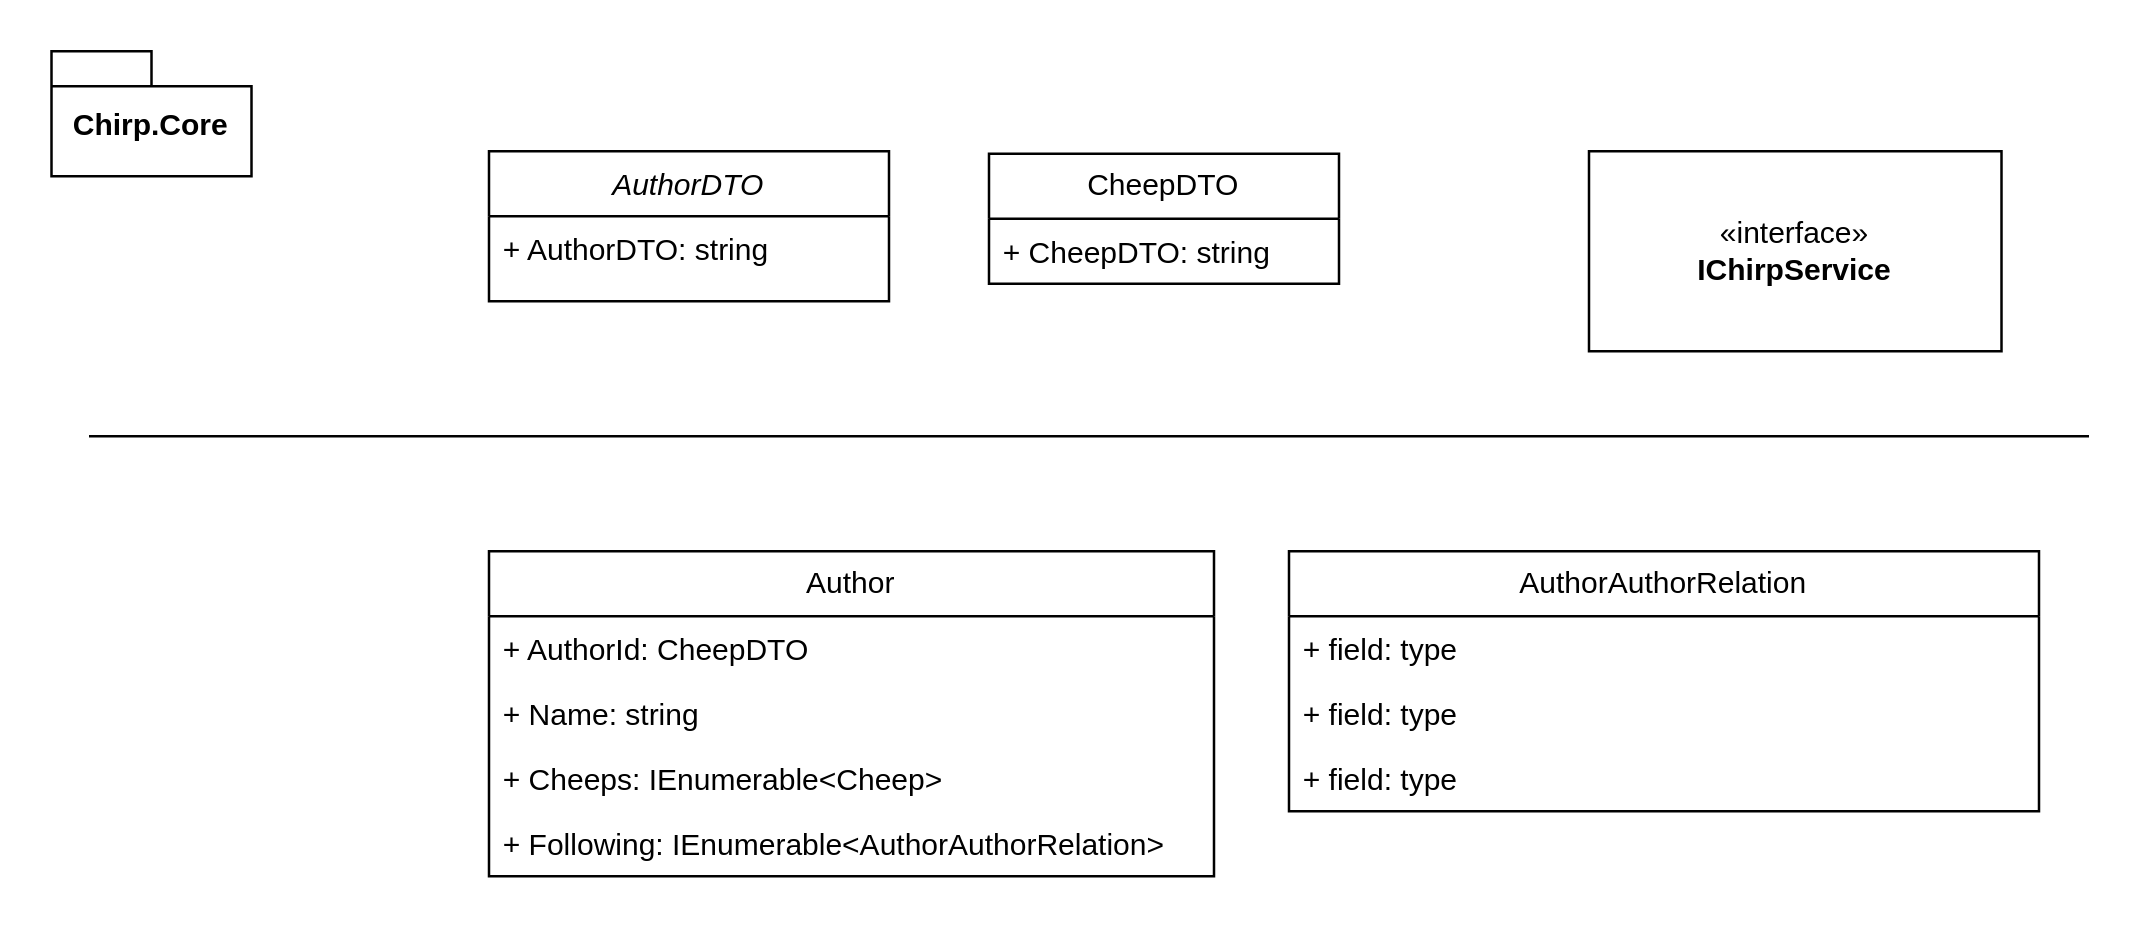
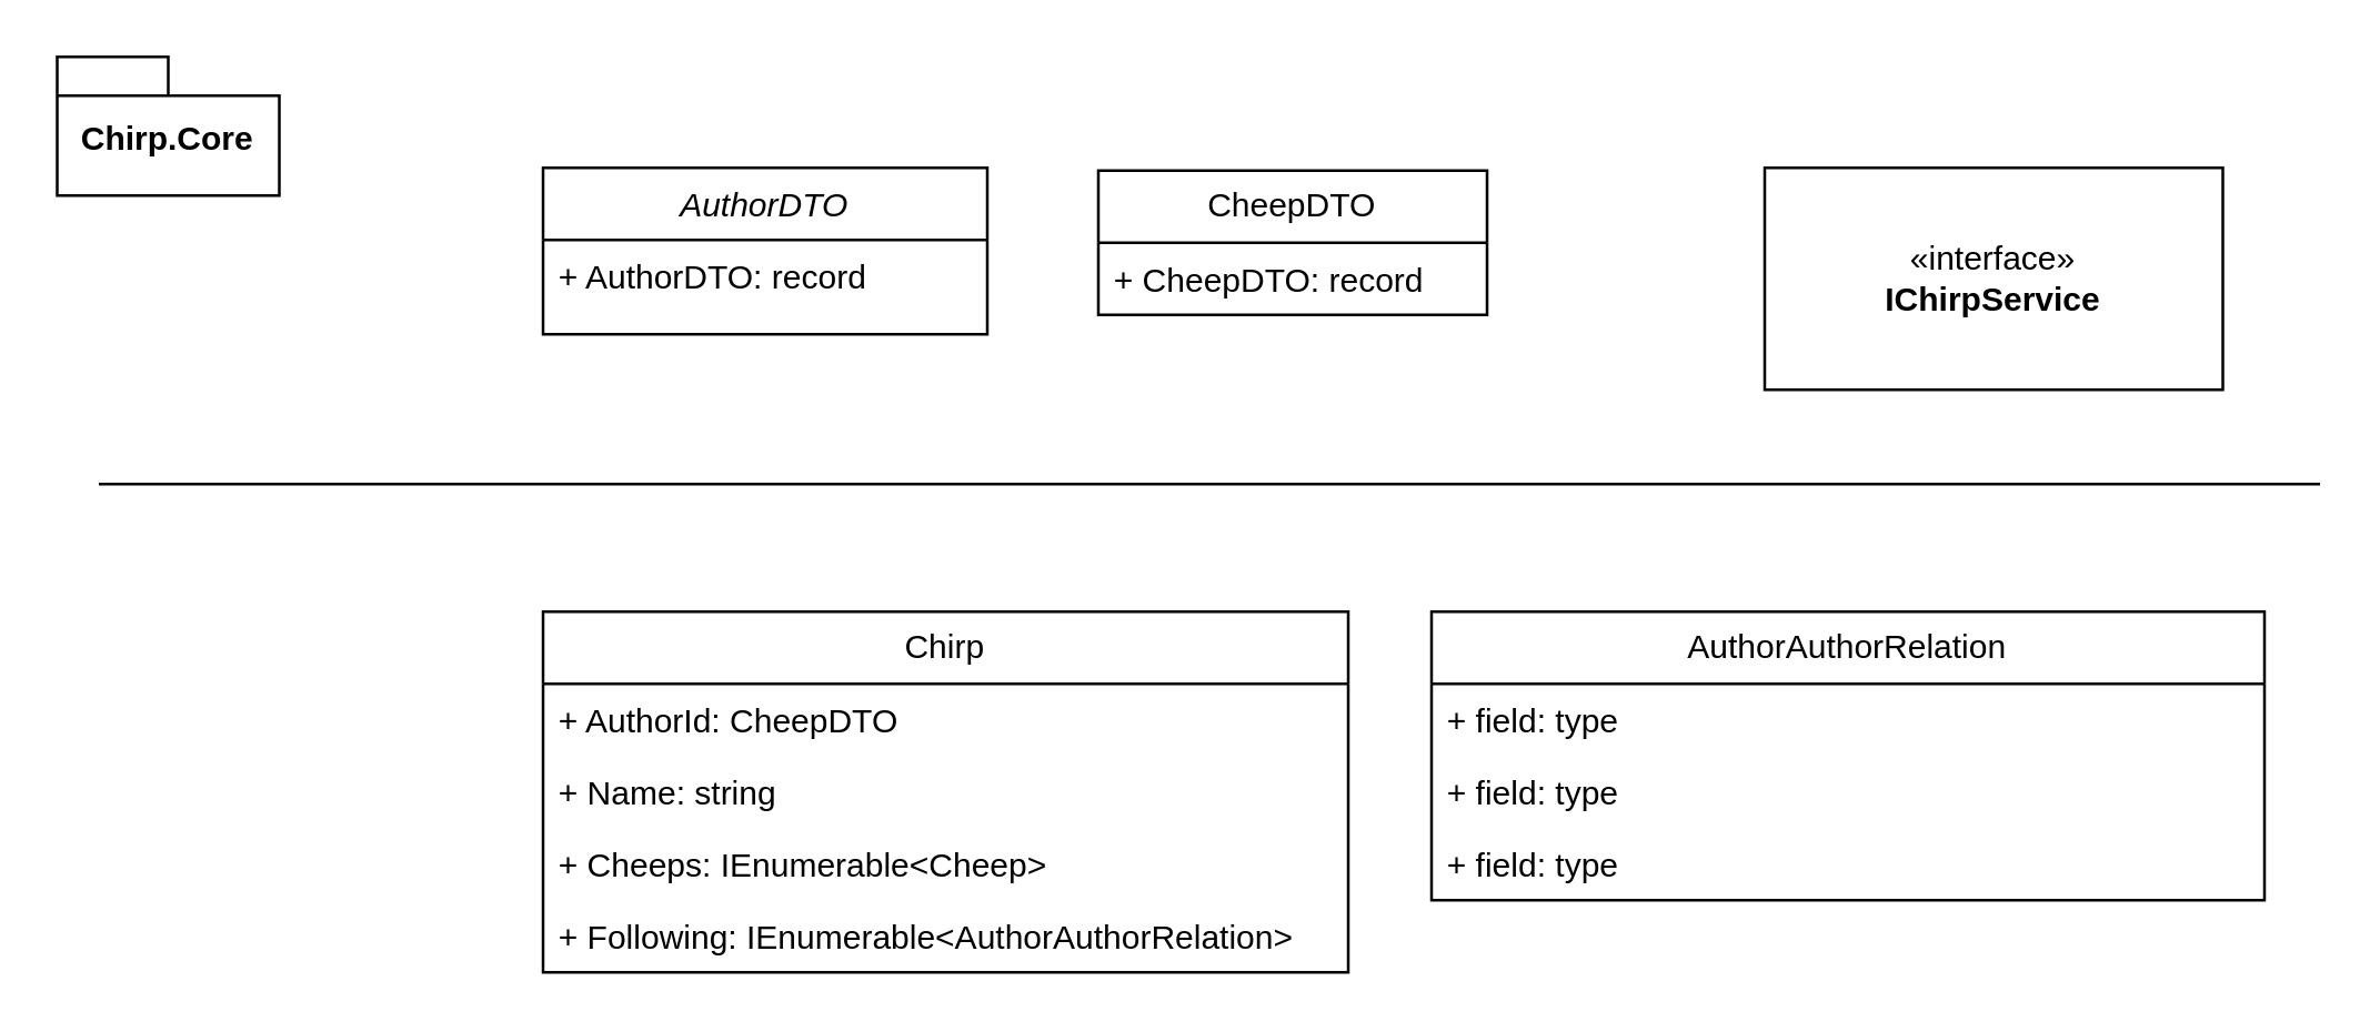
- <mxCell id="3" value="+ AuthorDTO: string " style="text;align=left;verticalAlign=top;spacingLeft=4;spacingRight=4;overflow=hidden;rotatable=0;points=[[0,0.5],[1,0.5]];portConstraint=eastwest;" parent="2" vertex="1"><mxGeometry y="26" width="160" height="26" as="geometry" /></mxCell>
+ <mxCell id="3" value="+ AuthorDTO: record " style="text;align=left;verticalAlign=top;spacingLeft=4;spacingRight=4;overflow=hidden;rotatable=0;points=[[0,0.5],[1,0.5]];portConstraint=eastwest;" parent="2" vertex="1"><mxGeometry y="26" width="160" height="26" as="geometry" /></mxCell>
- <mxCell id="5" value="+ CheepDTO: string " style="text;strokeColor=none;fillColor=none;align=left;verticalAlign=top;spacingLeft=4;spacingRight=4;overflow=hidden;rotatable=0;points=[[0,0.5],[1,0.5]];portConstraint=eastwest;whiteSpace=wrap;html=1;" vertex="1" parent="4"><mxGeometry y="26" width="140" height="26" as="geometry" /></mxCell>
+ <mxCell id="5" value="+ CheepDTO: record " style="text;strokeColor=none;fillColor=none;align=left;verticalAlign=top;spacingLeft=4;spacingRight=4;overflow=hidden;rotatable=0;points=[[0,0.5],[1,0.5]];portConstraint=eastwest;whiteSpace=wrap;html=1;" vertex="1" parent="4"><mxGeometry y="26" width="140" height="26" as="geometry" /></mxCell>
- <mxCell id="9" value="Author" style="swimlane;fontStyle=0;childLayout=stackLayout;horizontal=1;startSize=26;fillColor=none;horizontalStack=0;resizeParent=1;resizeParentMax=0;resizeLast=0;collapsible=1;marginBottom=0;whiteSpace=wrap;html=1;" vertex="1" parent="1"><mxGeometry x="195" y="220" width="290" height="130" as="geometry" /></mxCell>
+ <mxCell id="9" value="Chirp" style="swimlane;fontStyle=0;childLayout=stackLayout;horizontal=1;startSize=26;fillColor=none;horizontalStack=0;resizeParent=1;resizeParentMax=0;resizeLast=0;collapsible=1;marginBottom=0;whiteSpace=wrap;html=1;" vertex="1" parent="1"><mxGeometry x="195" y="220" width="290" height="130" as="geometry" /></mxCell>
